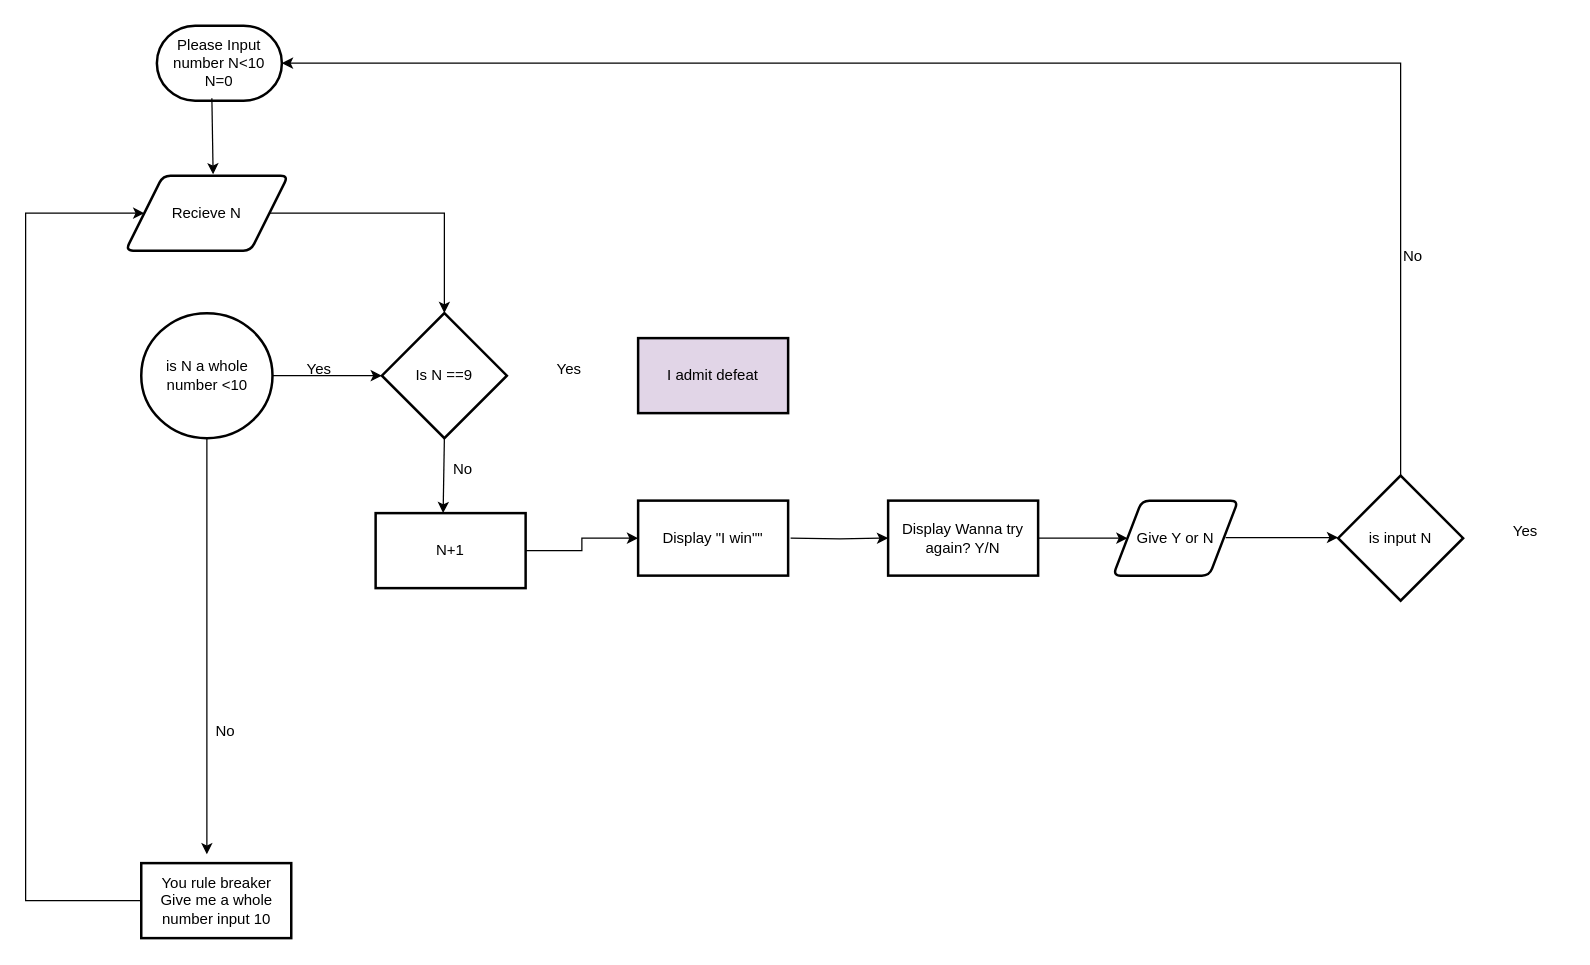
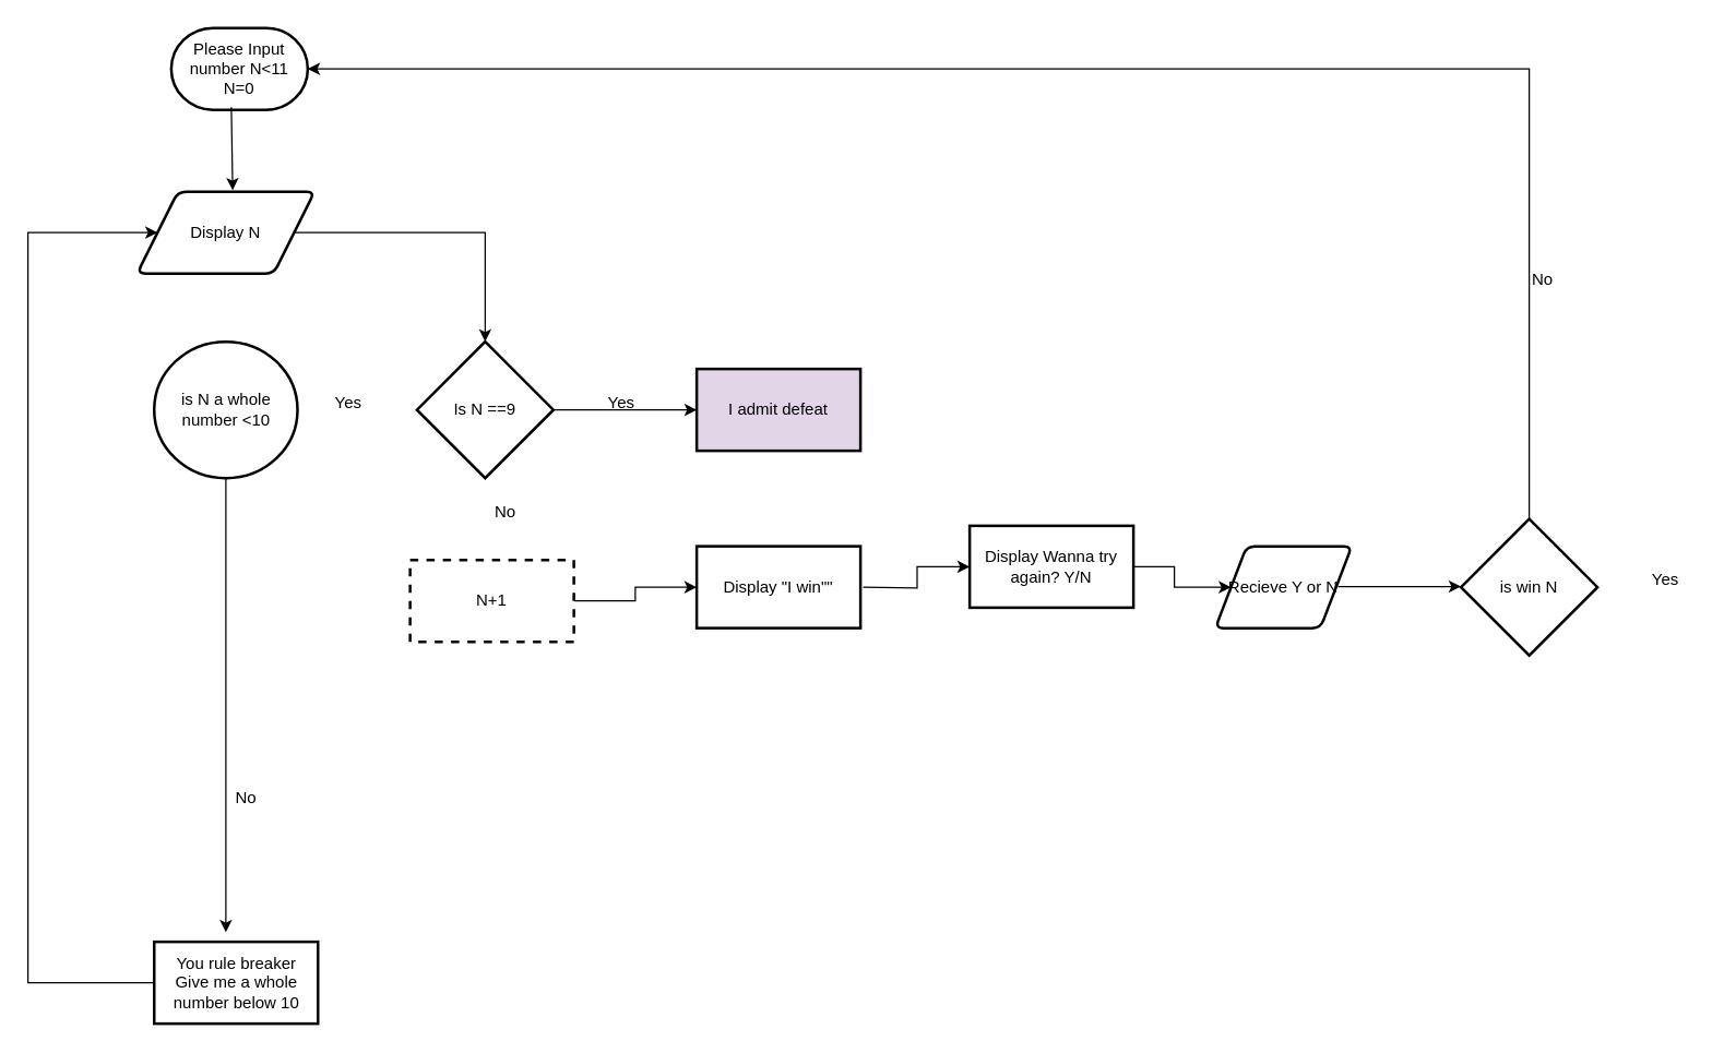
- <mxCell id="2" value="Please Input number N&amp;lt;10&lt;div&gt;N=0&lt;/div&gt;" style="strokeWidth=2;html=1;shape=mxgraph.flowchart.terminator;whiteSpace=wrap;" vertex="1" parent="1"><mxGeometry x="125" y="20" width="100" height="60" as="geometry" /></mxCell>
+ <mxCell id="2" value="Please Input number N&amp;lt;11&lt;div&gt;N=0&lt;/div&gt;" style="strokeWidth=2;html=1;shape=mxgraph.flowchart.terminator;whiteSpace=wrap;" vertex="1" parent="1"><mxGeometry x="125" y="20" width="100" height="60" as="geometry" /></mxCell>
- <mxCell id="5" value="Recieve N" style="shape=parallelogram;html=1;strokeWidth=2;perimeter=parallelogramPerimeter;whiteSpace=wrap;rounded=1;arcSize=12;size=0.23;" vertex="1" parent="1"><mxGeometry x="100" y="140" width="130" height="60" as="geometry" /></mxCell>
+ <mxCell id="5" value="Display N" style="shape=parallelogram;html=1;strokeWidth=2;perimeter=parallelogramPerimeter;whiteSpace=wrap;rounded=1;arcSize=12;size=0.23;" vertex="1" parent="1"><mxGeometry x="100" y="140" width="130" height="60" as="geometry" /></mxCell>
- <mxCell id="6" value="" style="edgeStyle=orthogonalEdgeStyle;rounded=0;orthogonalLoop=1;jettySize=auto;html=1;entryX=0;entryY=0.5;entryDx=0;entryDy=0;entryPerimeter=0;" edge="1" parent="1" source="7" target="25"><mxGeometry relative="1" as="geometry" /></mxCell>
+ <mxCell id="13" value="" style="edgeStyle=orthogonalEdgeStyle;rounded=0;orthogonalLoop=1;jettySize=auto;html=1;" edge="1" parent="1" source="25" target="15"><mxGeometry relative="1" as="geometry" /></mxCell>
- <mxCell id="30" value="" style="endArrow=classic;html=1;rounded=0;exitX=0.5;exitY=1;exitDx=0;exitDy=0;exitPerimeter=0;entryX=0.45;entryY=0;entryDx=0;entryDy=0;entryPerimeter=0;" edge="1" parent="1" source="25" target="16"><mxGeometry width="50" height="50" relative="1" as="geometry"><mxPoint x="720" y="380" as="sourcePoint" /><mxPoint x="355" y="400" as="targetPoint" /></mxGeometry></mxCell>
- <mxCell id="19" value="Display Wanna try again? Y/N" style="whiteSpace=wrap;html=1;strokeWidth=2;" vertex="1" parent="1"><mxGeometry x="710" y="400" width="120" height="60" as="geometry" /></mxCell>
+ <mxCell id="19" value="Display Wanna try again? Y/N" style="whiteSpace=wrap;html=1;strokeWidth=2;" vertex="1" parent="1"><mxGeometry x="710" y="385" width="120" height="60" as="geometry" /></mxCell>
- <mxCell id="20" value="Give Y or N" style="shape=parallelogram;html=1;strokeWidth=2;perimeter=parallelogramPerimeter;whiteSpace=wrap;rounded=1;arcSize=12;size=0.23;" vertex="1" parent="1"><mxGeometry x="890" y="400" width="100" height="60" as="geometry" /></mxCell>
+ <mxCell id="20" value="Recieve Y or N" style="shape=parallelogram;html=1;strokeWidth=2;perimeter=parallelogramPerimeter;whiteSpace=wrap;rounded=1;arcSize=12;size=0.23;" vertex="1" parent="1"><mxGeometry x="890" y="400" width="100" height="60" as="geometry" /></mxCell>
- <mxCell id="22" value="is input N" style="strokeWidth=2;html=1;shape=mxgraph.flowchart.decision;whiteSpace=wrap;" vertex="1" parent="1"><mxGeometry x="1070" y="380" width="100" height="100" as="geometry" /></mxCell>
+ <mxCell id="22" value="is win N" style="strokeWidth=2;html=1;shape=mxgraph.flowchart.decision;whiteSpace=wrap;" vertex="1" parent="1"><mxGeometry x="1070" y="380" width="100" height="100" as="geometry" /></mxCell>
- <mxCell id="16" value="&lt;div&gt;&lt;br&gt;&lt;/div&gt;N+1&lt;br&gt;&lt;div&gt;&lt;br&gt;&lt;/div&gt;" style="whiteSpace=wrap;html=1;strokeWidth=2;" vertex="1" parent="1"><mxGeometry x="300" y="410" width="120" height="60" as="geometry" /></mxCell>
+ <mxCell id="16" value="&lt;div&gt;&lt;br&gt;&lt;/div&gt;N+1&lt;br&gt;&lt;div&gt;&lt;br&gt;&lt;/div&gt;" style="whiteSpace=wrap;html=1;strokeWidth=2;dashed=1;" vertex="1" parent="1"><mxGeometry x="300" y="410" width="120" height="60" as="geometry" /></mxCell>
- <mxCell id="24" value="You rule breaker&lt;div&gt;Give me a whole number input 10&lt;/div&gt;" style="whiteSpace=wrap;html=1;strokeWidth=2;" vertex="1" parent="1"><mxGeometry x="112.5" y="690" width="120" height="60" as="geometry" /></mxCell>
+ <mxCell id="24" value="You rule breaker&lt;div&gt;Give me a whole number below 10&lt;/div&gt;" style="whiteSpace=wrap;html=1;strokeWidth=2;" vertex="1" parent="1"><mxGeometry x="112.5" y="690" width="120" height="60" as="geometry" /></mxCell>
